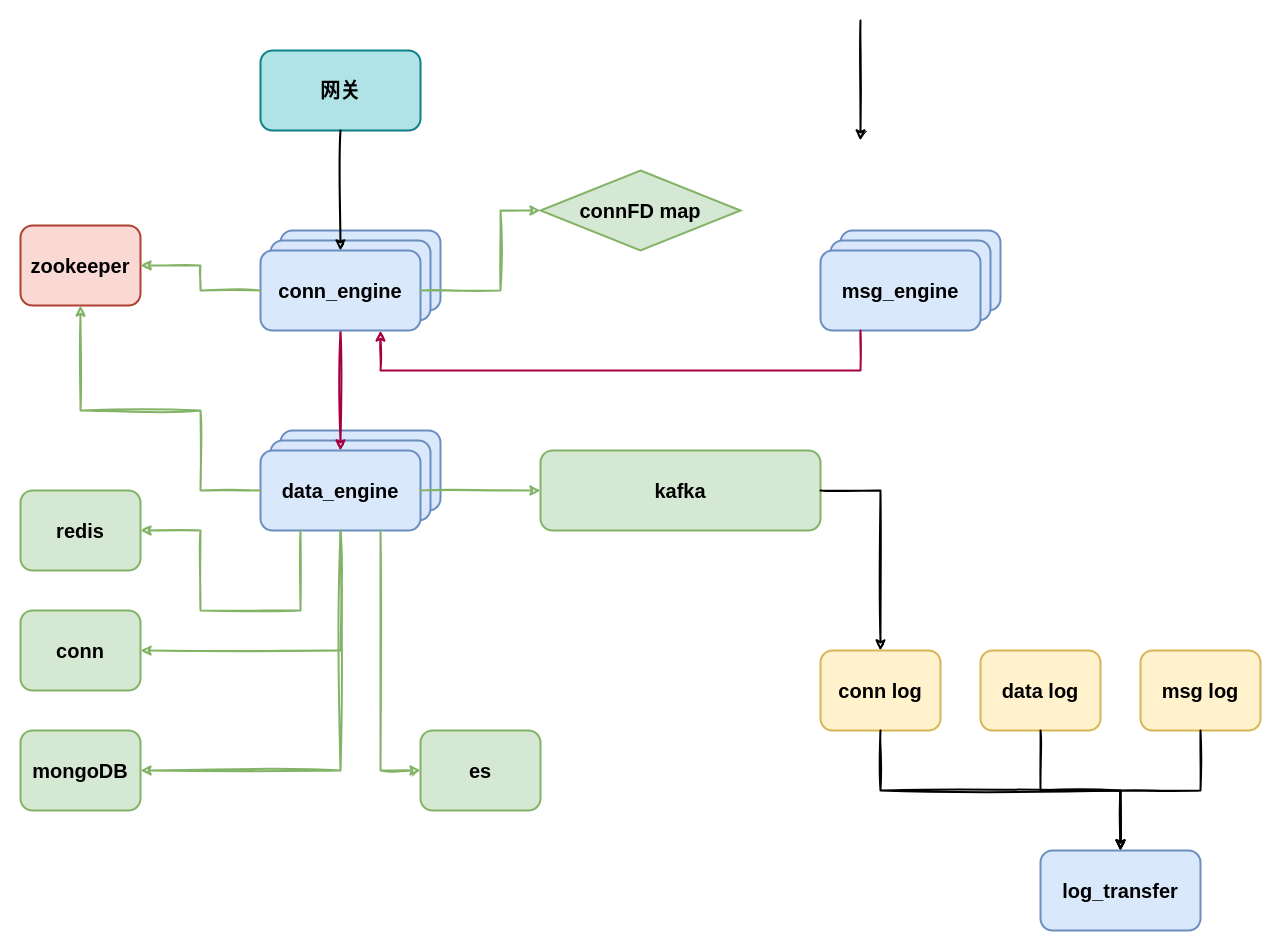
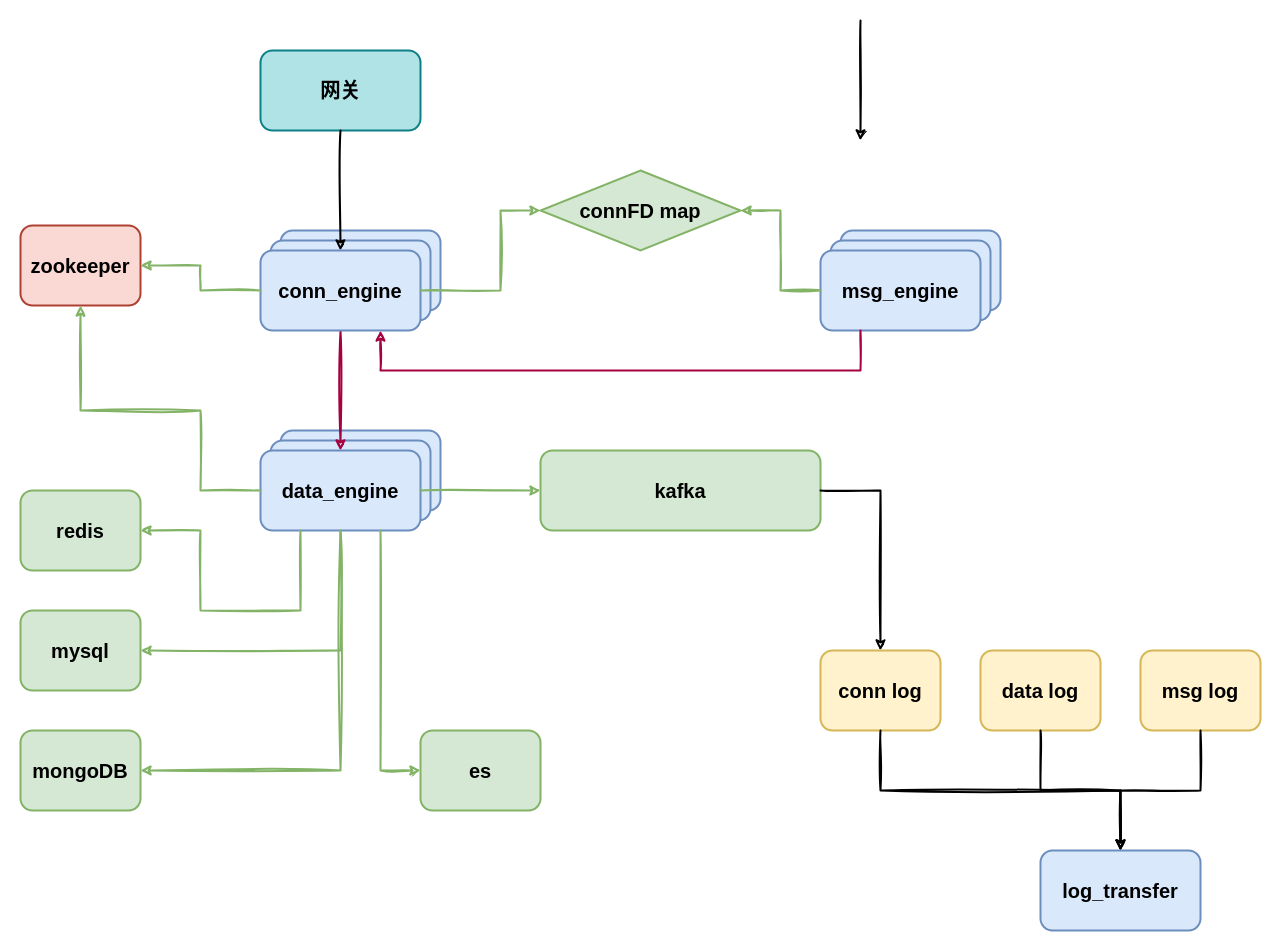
+ <mxCell id="27" style="edgeStyle=orthogonalEdgeStyle;rounded=0;sketch=1;orthogonalLoop=1;jettySize=auto;html=1;exitX=0;exitY=0.5;exitDx=0;exitDy=0;entryX=1;entryY=0.5;entryDx=0;entryDy=0;strokeWidth=2;fontSize=20;fillColor=#d5e8d4;strokeColor=#82b366;" edge="1" parent="1" source="7" target="13"><mxGeometry relative="1" as="geometry"><mxPoint x="870" y="30" as="sourcePoint" /><mxPoint x="870" y="150" as="targetPoint" /></mxGeometry></mxCell>
- <mxCell id="9" value="conn" style="rounded=1;whiteSpace=wrap;html=1;strokeWidth=2;fillWeight=4;hachureGap=8;hachureAngle=45;fillColor=#d5e8d4;strokeColor=#82b366;fontStyle=1;fontSize=20;" vertex="1" parent="1"><mxGeometry x="20" y="610" width="120" height="80" as="geometry" /></mxCell>
+ <mxCell id="9" value="mysql" style="rounded=1;whiteSpace=wrap;html=1;strokeWidth=2;fillWeight=4;hachureGap=8;hachureAngle=45;fillColor=#d5e8d4;strokeColor=#82b366;fontStyle=1;fontSize=20;" vertex="1" parent="1"><mxGeometry x="20" y="610" width="120" height="80" as="geometry" /></mxCell>
